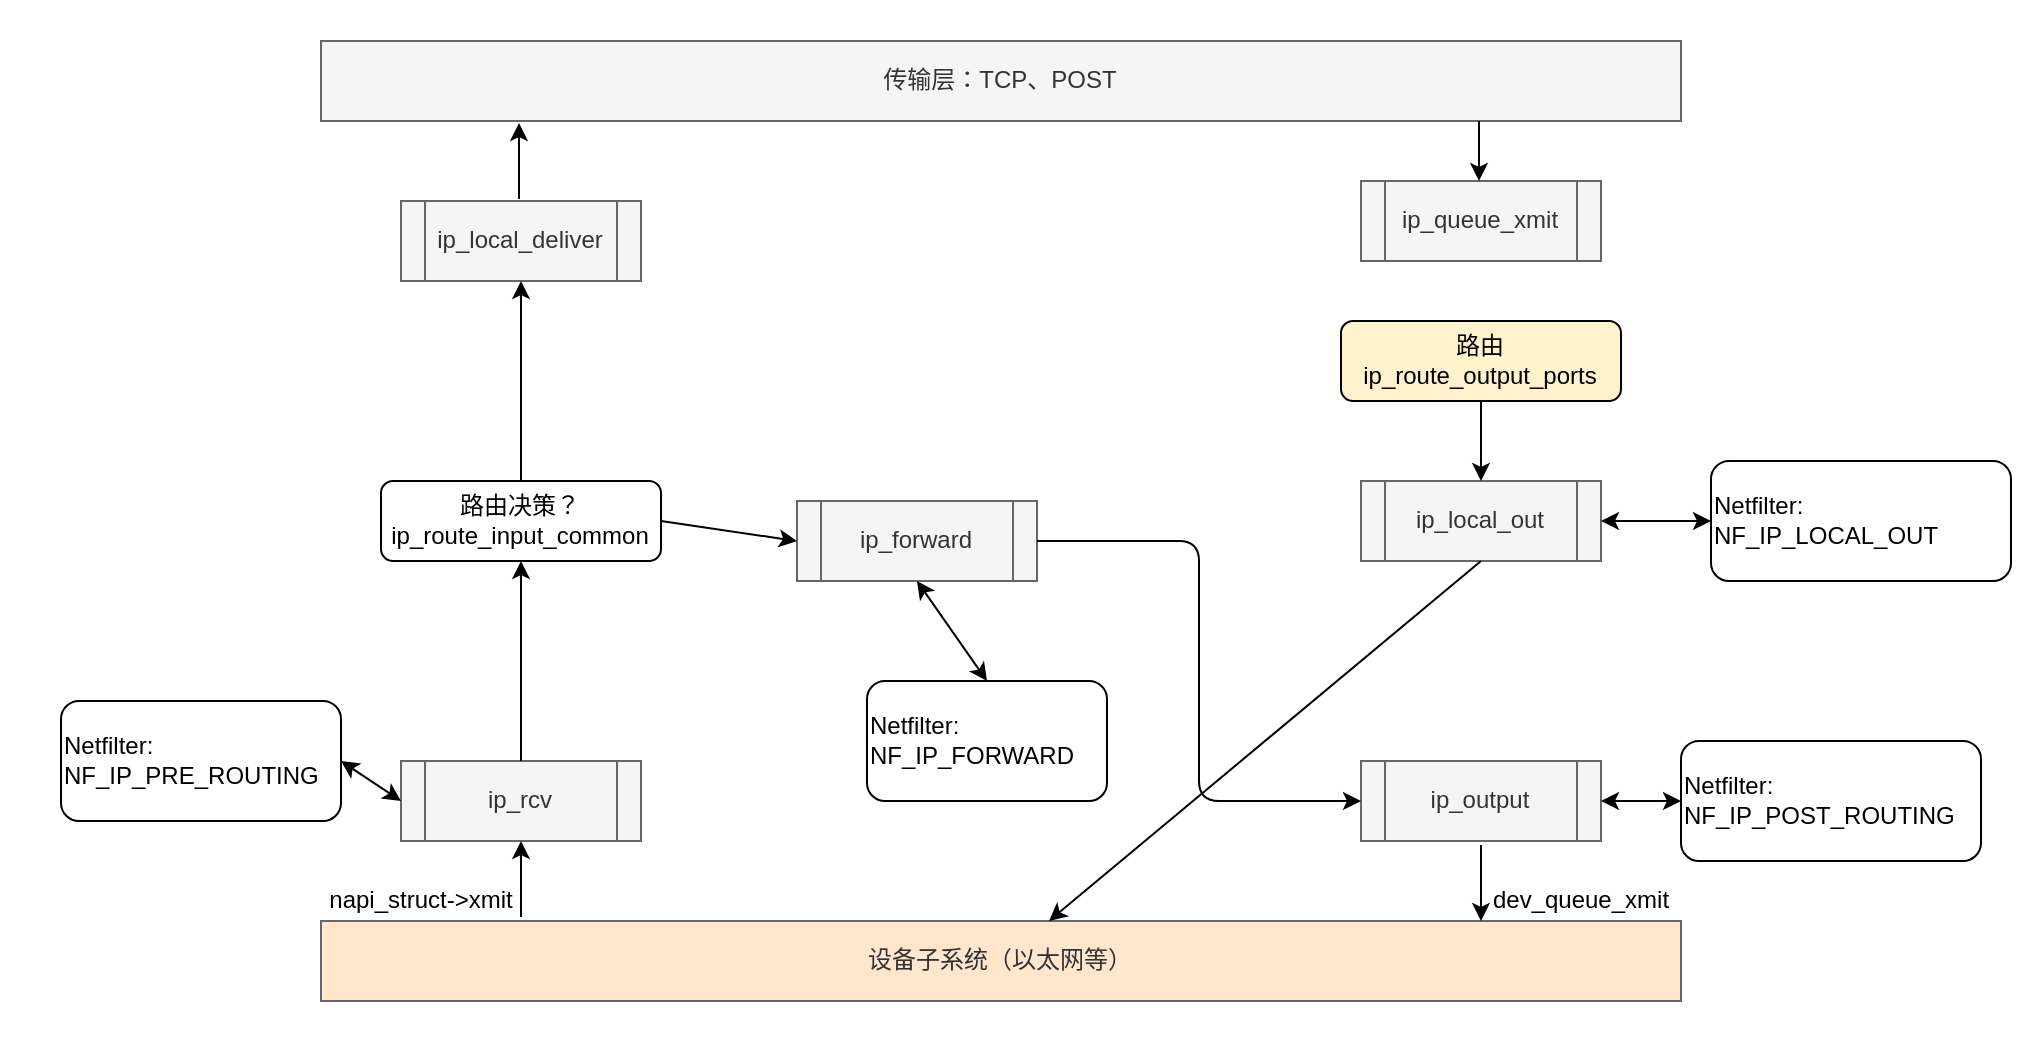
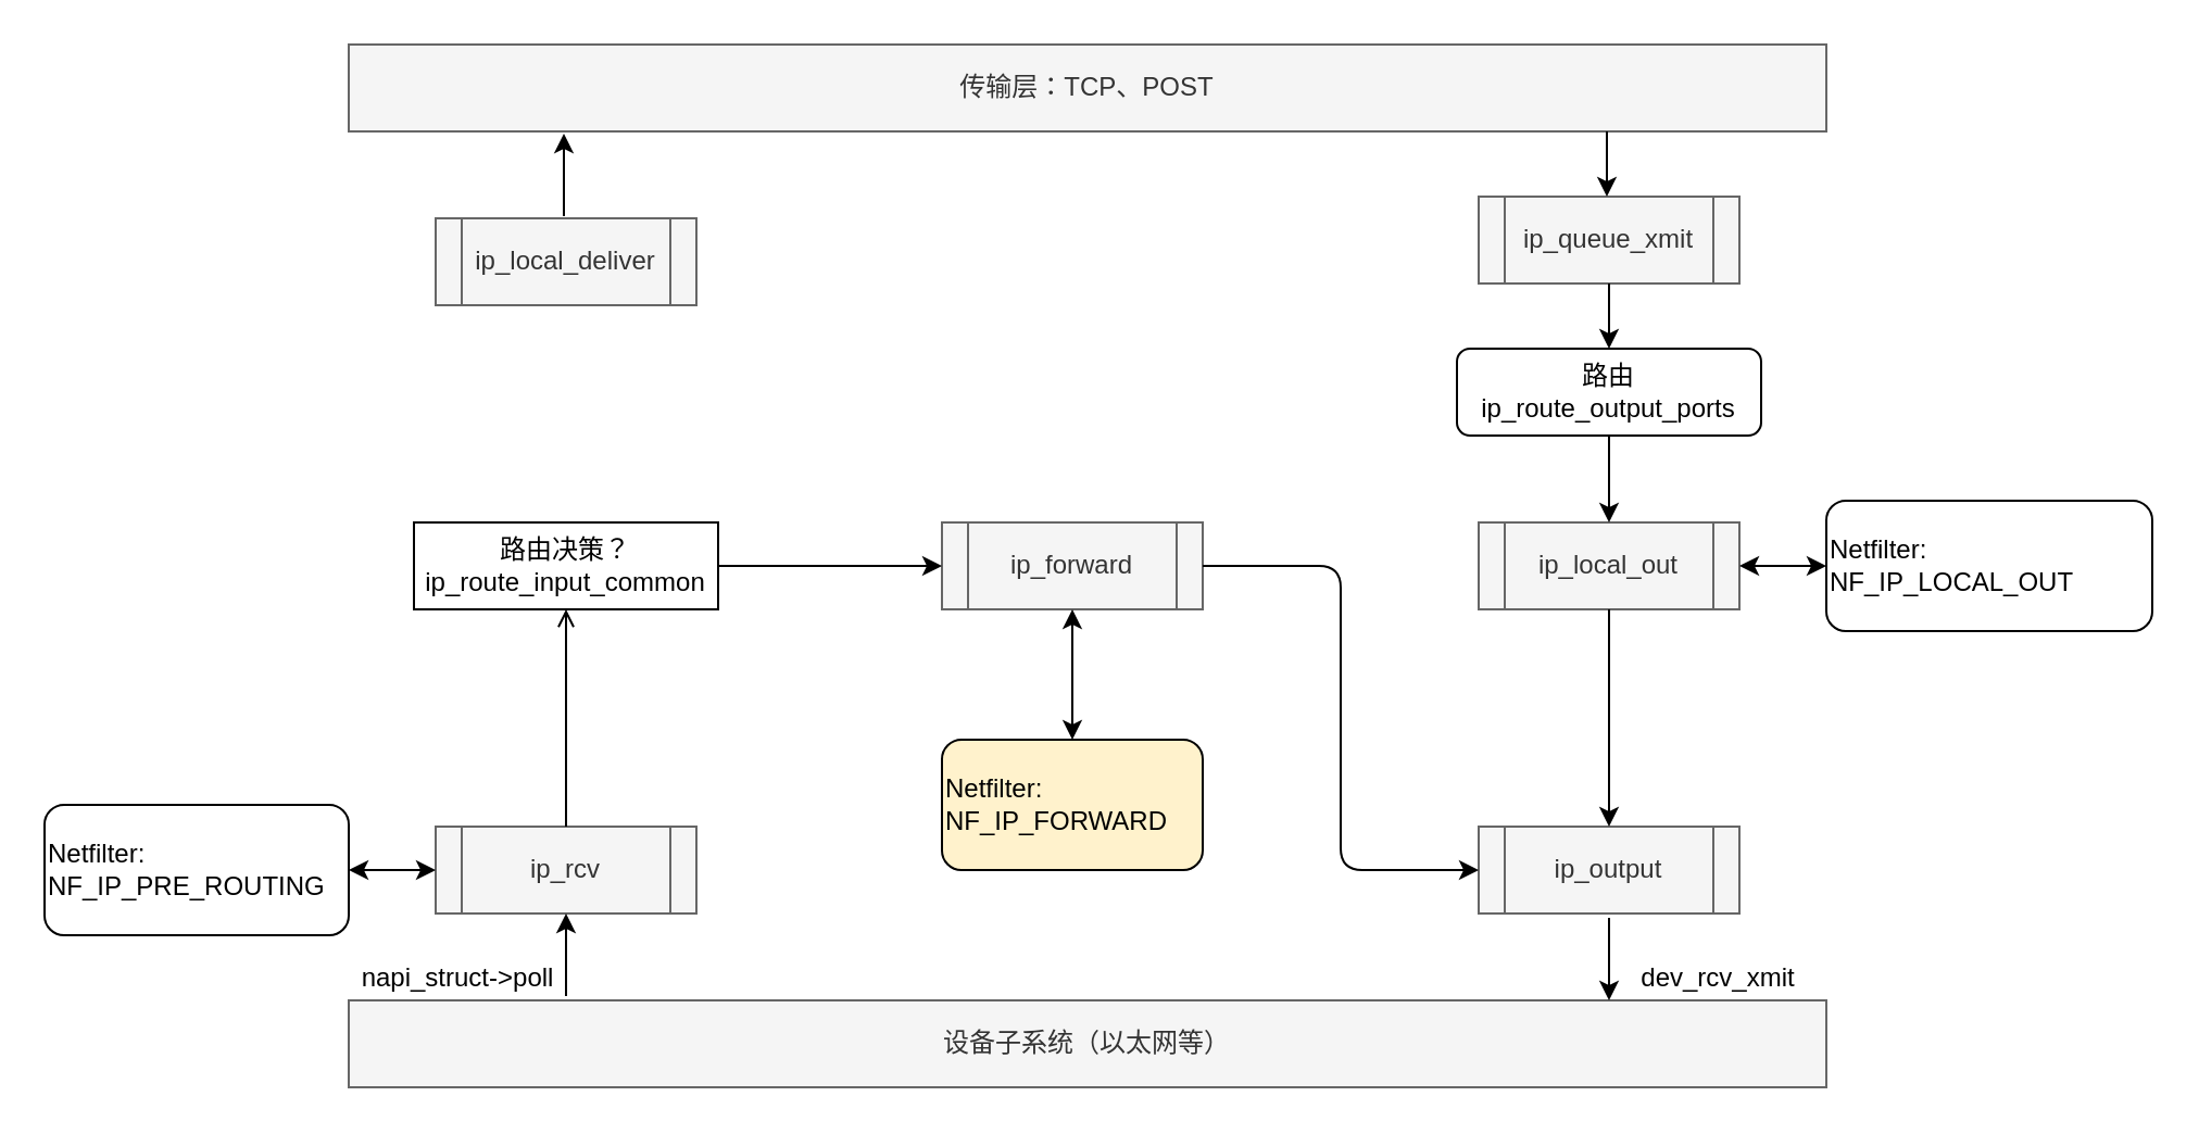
+ <mxCell id="29" value="" style="endArrow=classic;html=1;exitX=0.5;exitY=1;exitDx=0;exitDy=0;entryX=0.5;entryY=0;entryDx=0;entryDy=0;" parent="1" source="7" target="31" edge="1"><mxGeometry width="50" height="50" relative="1" as="geometry"><mxPoint x="860" y="140" as="sourcePoint" /><mxPoint x="890" y="180" as="targetPoint" /></mxGeometry></mxCell>
- <mxCell id="31" value="路由&lt;br&gt;ip_route_output_ports" style="rounded=1;whiteSpace=wrap;html=1;fillColor=#fff2cc;" parent="1" vertex="1"><mxGeometry x="670" y="160" width="140" height="40" as="geometry" /></mxCell>
+ <mxCell id="31" value="路由&lt;br&gt;ip_route_output_ports" style="rounded=1;whiteSpace=wrap;html=1;" parent="1" vertex="1"><mxGeometry x="670" y="160" width="140" height="40" as="geometry" /></mxCell>
- <mxCell id="12" value="" style="endArrow=classic;html=1;entryX=0.5;entryY=1;entryDx=0;entryDy=0;exitX=0.5;exitY=0;exitDx=0;exitDy=0;" parent="1" source="30" target="5" edge="1"><mxGeometry width="50" height="50" relative="1" as="geometry"><mxPoint x="230" y="230" as="sourcePoint" /><mxPoint x="270" y="290" as="targetPoint" /></mxGeometry></mxCell>
- <mxCell id="30" value="路由决策？&lt;br&gt;ip_route_input_common" style="rounded=1;whiteSpace=wrap;html=1;" parent="1" vertex="1"><mxGeometry x="190" y="240" width="140" height="40" as="geometry" /></mxCell>
+ <mxCell id="30" value="路由决策？&lt;br&gt;ip_route_input_common" style="whiteSpace=wrap;html=1;rounded=0;" parent="1" vertex="1"><mxGeometry x="190" y="240" width="140" height="40" as="geometry" /></mxCell>
- <mxCell id="24" value="Netfilter:&lt;br&gt;NF_IP_LOCAL_OUT" style="rounded=1;whiteSpace=wrap;html=1;align=left;" parent="1" vertex="1"><mxGeometry x="855" y="230" width="150" height="60" as="geometry" /></mxCell>
+ <mxCell id="24" value="Netfilter:&lt;br&gt;NF_IP_LOCAL_OUT" style="rounded=1;whiteSpace=wrap;html=1;align=left;" parent="1" vertex="1"><mxGeometry x="840" y="230" width="150" height="60" as="geometry" /></mxCell>
- <mxCell id="6" value="ip_forward" style="shape=process;whiteSpace=wrap;html=1;backgroundOutline=1;fillColor=#f5f5f5;strokeColor=#666666;fontColor=#333333;fontStyle=0" parent="1" vertex="1"><mxGeometry x="398" y="250" width="120" height="40" as="geometry" /></mxCell>
+ <mxCell id="6" value="ip_forward" style="shape=process;whiteSpace=wrap;html=1;backgroundOutline=1;fillColor=#f5f5f5;strokeColor=#666666;fontColor=#333333;fontStyle=0" parent="1" vertex="1"><mxGeometry x="433" y="240" width="120" height="40" as="geometry" /></mxCell>
- <mxCell id="11" value="" style="endArrow=classic;html=1;entryX=0.5;entryY=1;entryDx=0;entryDy=0;exitX=0.5;exitY=0;exitDx=0;exitDy=0;" parent="1" source="4" target="30" edge="1"><mxGeometry width="50" height="50" relative="1" as="geometry"><mxPoint x="270" y="468" as="sourcePoint" /><mxPoint x="230" y="290" as="targetPoint" /></mxGeometry></mxCell>
+ <mxCell id="11" value="" style="endArrow=open;html=1;entryX=0.5;entryY=1;entryDx=0;entryDy=0;exitX=0.5;exitY=0;exitDx=0;exitDy=0;" parent="1" source="4" target="30" edge="1"><mxGeometry width="50" height="50" relative="1" as="geometry"><mxPoint x="270" y="468" as="sourcePoint" /><mxPoint x="230" y="290" as="targetPoint" /></mxGeometry></mxCell>
- <mxCell id="17" value="" style="endArrow=classic;html=1;exitX=0.5;exitY=1;exitDx=0;exitDy=0;" parent="1" source="8" target="2" edge="1"><mxGeometry width="50" height="50" relative="1" as="geometry"><mxPoint x="750" y="250" as="sourcePoint" /><mxPoint x="750" y="190" as="targetPoint" /></mxGeometry></mxCell>
+ <mxCell id="17" value="" style="endArrow=classic;html=1;entryX=0.5;entryY=0;entryDx=0;entryDy=0;exitX=0.5;exitY=1;exitDx=0;exitDy=0;" parent="1" source="8" target="9" edge="1"><mxGeometry width="50" height="50" relative="1" as="geometry"><mxPoint x="750" y="250" as="sourcePoint" /><mxPoint x="750" y="190" as="targetPoint" /></mxGeometry></mxCell>
- <mxCell id="19" value="Netfilter:&lt;br&gt;NF_IP_FORWARD" style="rounded=1;whiteSpace=wrap;html=1;align=left;" parent="1" vertex="1"><mxGeometry x="433" y="340" width="120" height="60" as="geometry" /></mxCell>
+ <mxCell id="19" value="Netfilter:&lt;br&gt;NF_IP_FORWARD" style="rounded=1;whiteSpace=wrap;html=1;align=left;fillColor=#fff2cc;" parent="1" vertex="1"><mxGeometry x="433" y="340" width="120" height="60" as="geometry" /></mxCell>
- <mxCell id="20" value="Netfilter:&lt;br&gt;NF_IP_PRE_ROUTING" style="rounded=1;whiteSpace=wrap;html=1;align=left;" parent="1" vertex="1"><mxGeometry x="30" y="350" width="140" height="60" as="geometry" /></mxCell>
+ <mxCell id="20" value="Netfilter:&lt;br&gt;NF_IP_PRE_ROUTING" style="rounded=1;whiteSpace=wrap;html=1;align=left;" parent="1" vertex="1"><mxGeometry x="20" y="370" width="140" height="60" as="geometry" /></mxCell>
- <mxCell id="25" value="" style="edgeStyle=orthogonalEdgeStyle;rounded=1;orthogonalLoop=1;jettySize=auto;html=1;startArrow=classic;startFill=1;endArrow=classic;endFill=1;" parent="1" source="26" target="9" edge="1"><mxGeometry relative="1" as="geometry" /></mxCell>
- <mxCell id="26" value="Netfilter:&lt;br&gt;NF_IP_POST_ROUTING" style="rounded=1;whiteSpace=wrap;html=1;align=left;" parent="1" vertex="1"><mxGeometry x="840" y="370" width="150" height="60" as="geometry" /></mxCell>
- <mxCell id="27" value="napi_struct-&amp;gt;xmit" style="text;html=1;resizable=0;autosize=1;align=center;verticalAlign=middle;points=[];fillColor=none;strokeColor=none;rounded=0;" parent="1" vertex="1"><mxGeometry x="160" y="440" width="100" height="20" as="geometry" /></mxCell>
+ <mxCell id="27" value="napi_struct-&amp;gt;poll" style="text;html=1;resizable=0;autosize=1;align=center;verticalAlign=middle;points=[];fillColor=none;strokeColor=none;rounded=0;" parent="1" vertex="1"><mxGeometry x="160" y="440" width="100" height="20" as="geometry" /></mxCell>
- <mxCell id="28" value="dev_queue_xmit" style="text;html=1;resizable=0;autosize=1;align=center;verticalAlign=middle;points=[];fillColor=none;strokeColor=none;rounded=0;" parent="1" vertex="1"><mxGeometry x="740" y="440" width="100" height="20" as="geometry" /></mxCell>
+ <mxCell id="28" value="dev_rcv_xmit" style="text;html=1;resizable=0;autosize=1;align=center;verticalAlign=middle;points=[];fillColor=none;strokeColor=none;rounded=0;" parent="1" vertex="1"><mxGeometry x="740" y="440" width="100" height="20" as="geometry" /></mxCell>
- <mxCell id="2" value="设备子系统（以太网等）" style="rounded=0;whiteSpace=wrap;html=1;fillColor=#ffe6cc;strokeColor=#666666;fontColor=#333333;" parent="1" vertex="1"><mxGeometry x="160" y="460" width="680" height="40" as="geometry" /></mxCell>
+ <mxCell id="2" value="设备子系统（以太网等）" style="rounded=0;whiteSpace=wrap;html=1;fillColor=#f5f5f5;strokeColor=#666666;fontColor=#333333;" parent="1" vertex="1"><mxGeometry x="160" y="460" width="680" height="40" as="geometry" /></mxCell>
